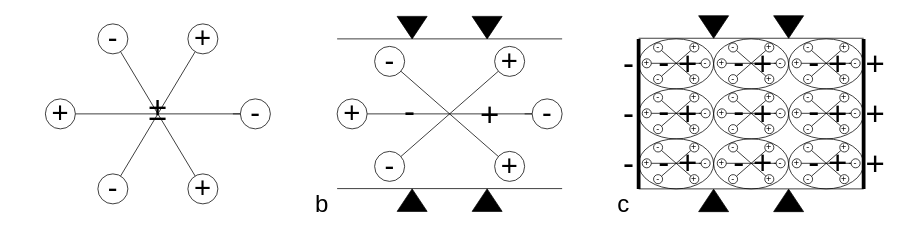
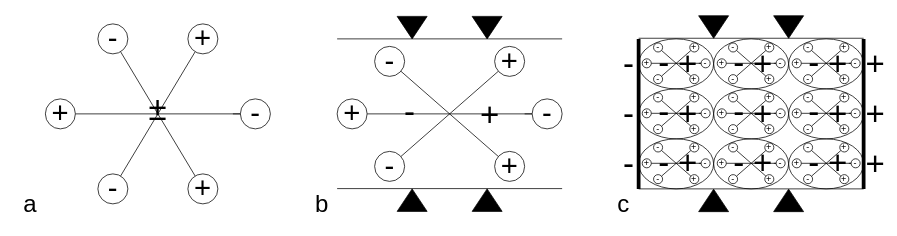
+ <mxCell id="29" value="&lt;font style=&quot;font-size: 32px;&quot;&gt;a&lt;/font&gt;" style="text;html=1;strokeColor=none;fillColor=none;align=center;verticalAlign=middle;whiteSpace=wrap;rounded=0;" parent="1" vertex="1"><mxGeometry x="20" y="251" width="40" height="40" as="geometry" /></mxCell>
